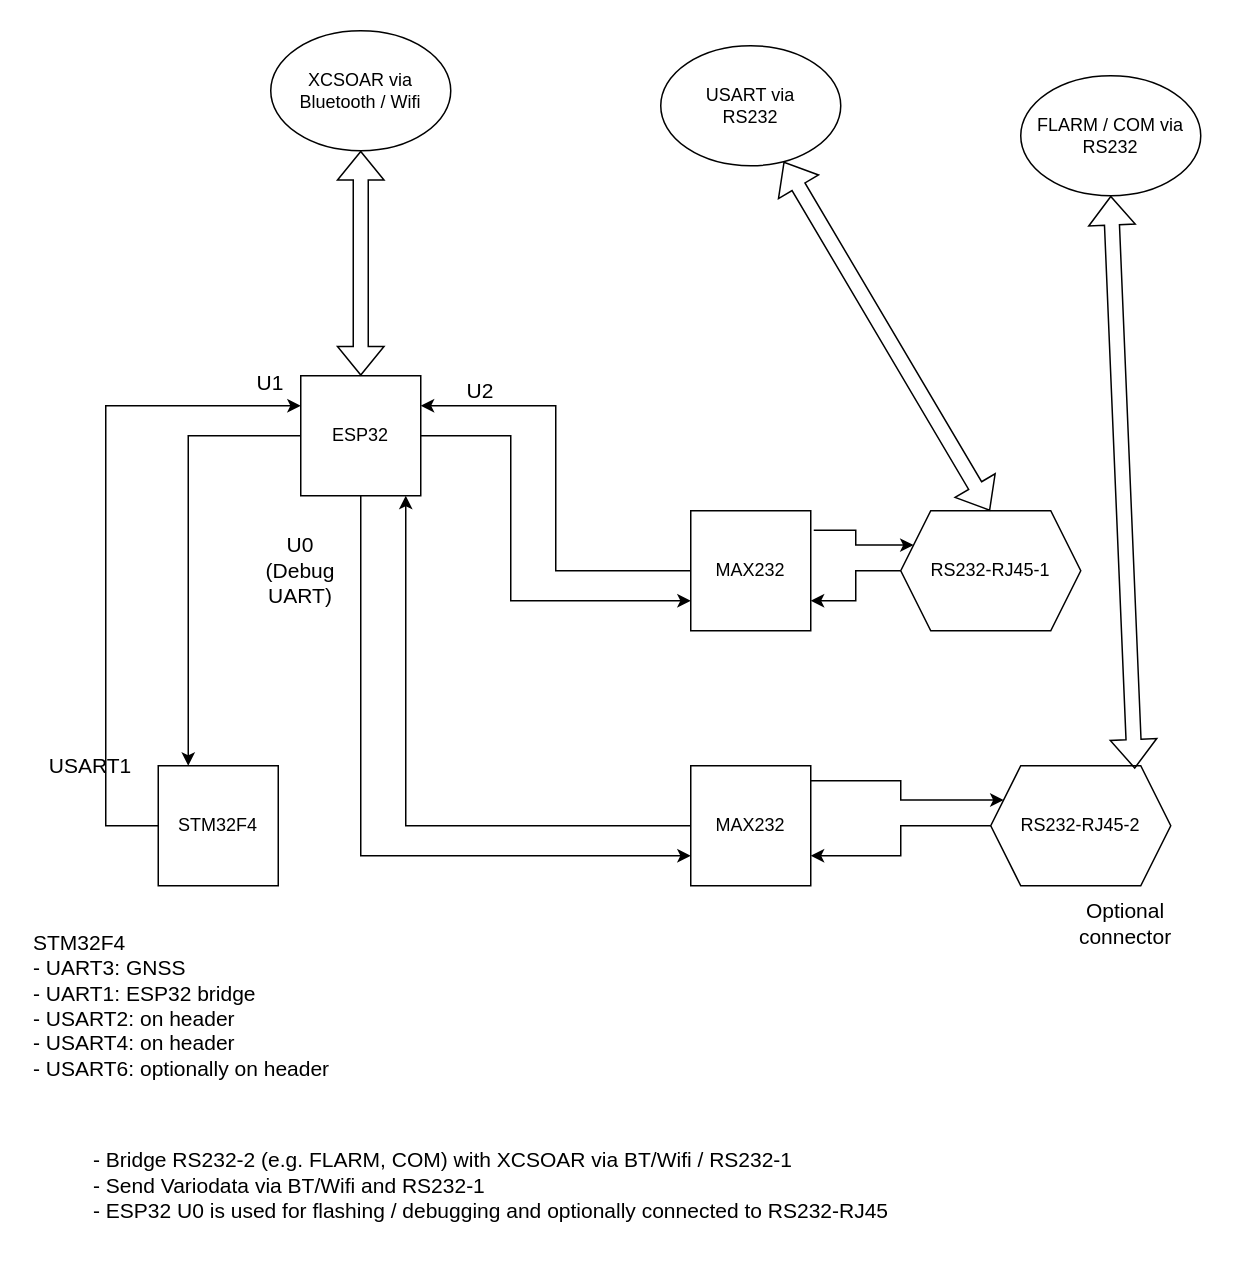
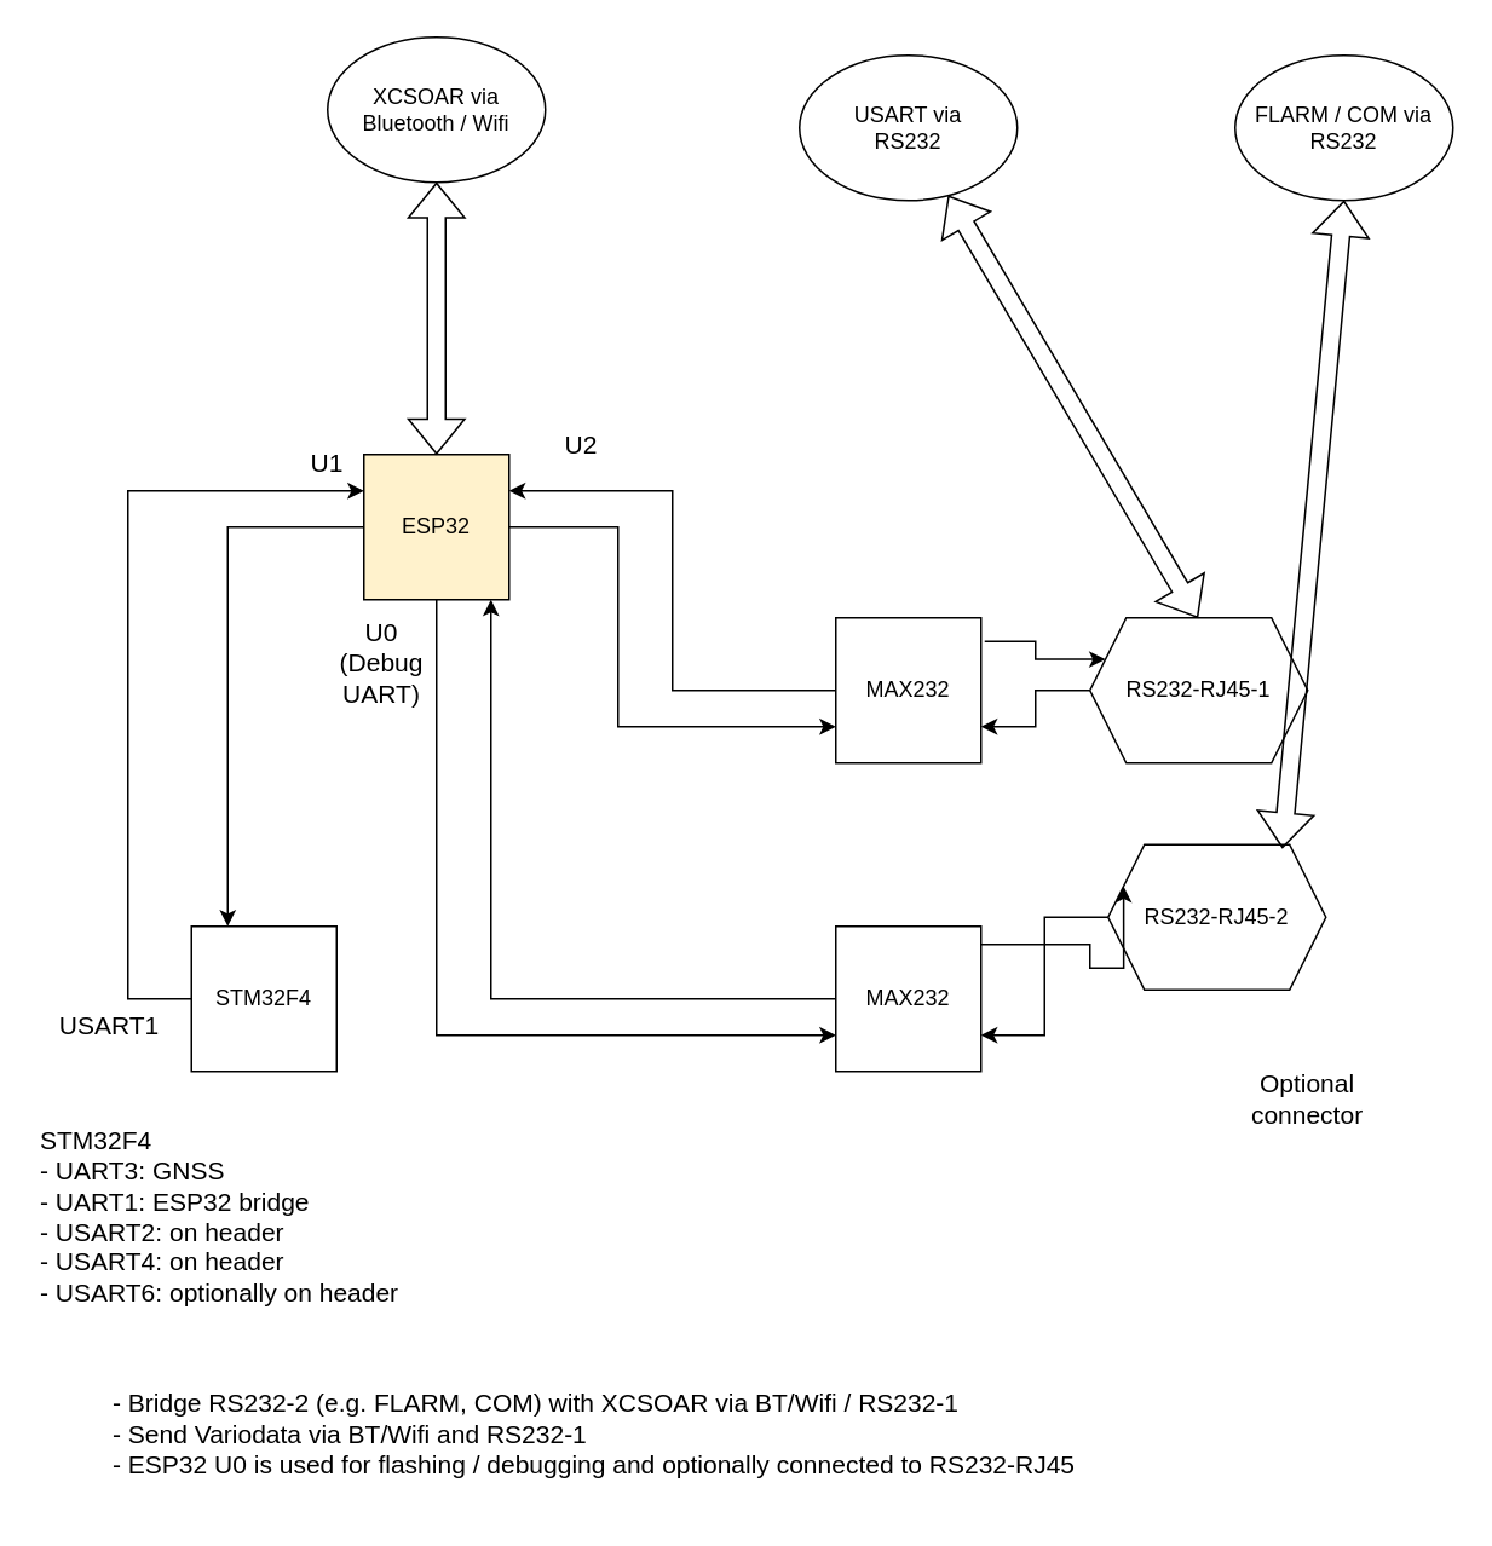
- <mxCell id="19" value="FLARM / COM via &lt;br&gt;&lt;div&gt;RS232&lt;/div&gt;" style="ellipse;whiteSpace=wrap;html=1;" vertex="1" parent="1"><mxGeometry x="680" y="50" width="120" height="80" as="geometry" /></mxCell>
+ <mxCell id="19" value="FLARM / COM via &lt;br&gt;&lt;div&gt;RS232&lt;/div&gt;" style="ellipse;whiteSpace=wrap;html=1;" vertex="1" parent="1"><mxGeometry x="680" y="30" width="120" height="80" as="geometry" /></mxCell>
- <mxCell id="26" value="U2" style="text;html=1;strokeColor=none;fillColor=none;align=center;verticalAlign=middle;whiteSpace=wrap;rounded=0;fontSize=14;" vertex="1" parent="1"><mxGeometry x="290" y="245" width="60" height="30" as="geometry" /></mxCell>
+ <mxCell id="26" value="U2" style="text;html=1;strokeColor=none;fillColor=none;align=center;verticalAlign=middle;whiteSpace=wrap;rounded=0;fontSize=14;" vertex="1" parent="1"><mxGeometry x="290" y="230" width="60" height="30" as="geometry" /></mxCell>
- <mxCell id="6" value="ESP32" style="whiteSpace=wrap;html=1;aspect=fixed;" vertex="1" parent="1"><mxGeometry x="200" y="250" width="80" height="80" as="geometry" /></mxCell>
+ <mxCell id="6" value="ESP32" style="whiteSpace=wrap;html=1;aspect=fixed;fillColor=#fff2cc;" vertex="1" parent="1"><mxGeometry x="200" y="250" width="80" height="80" as="geometry" /></mxCell>
- <mxCell id="25" value="U0 (Debug UART)" style="text;html=1;strokeColor=none;fillColor=none;align=center;verticalAlign=middle;whiteSpace=wrap;rounded=0;fontSize=14;" vertex="1" parent="1"><mxGeometry x="170" y="365" width="60" height="30" as="geometry" /></mxCell>
+ <mxCell id="25" value="U0 (Debug UART)" style="text;html=1;strokeColor=none;fillColor=none;align=center;verticalAlign=middle;whiteSpace=wrap;rounded=0;fontSize=14;" vertex="1" parent="1"><mxGeometry x="180" y="350" width="60" height="30" as="geometry" /></mxCell>
- <mxCell id="28" value="&lt;div&gt;USART1&lt;/div&gt;" style="text;html=1;strokeColor=none;fillColor=none;align=center;verticalAlign=middle;whiteSpace=wrap;rounded=0;fontSize=14;" vertex="1" parent="1"><mxGeometry x="30" y="495" width="60" height="30" as="geometry" /></mxCell>
+ <mxCell id="28" value="&lt;div&gt;USART1&lt;/div&gt;" style="text;html=1;strokeColor=none;fillColor=none;align=center;verticalAlign=middle;whiteSpace=wrap;rounded=0;fontSize=14;" vertex="1" parent="1"><mxGeometry x="30" y="550" width="60" height="30" as="geometry" /></mxCell>
- <mxCell id="18" value="RS232-RJ45-2" style="shape=hexagon;perimeter=hexagonPerimeter2;whiteSpace=wrap;html=1;fixedSize=1;" vertex="1" parent="1"><mxGeometry x="660" y="510" width="120" height="80" as="geometry" /></mxCell>
+ <mxCell id="18" value="RS232-RJ45-2" style="shape=hexagon;perimeter=hexagonPerimeter2;whiteSpace=wrap;html=1;fixedSize=1;" vertex="1" parent="1"><mxGeometry x="610" y="465" width="120" height="80" as="geometry" /></mxCell>
- <mxCell id="29" value="Optional connector" style="text;html=1;strokeColor=none;fillColor=none;align=center;verticalAlign=middle;whiteSpace=wrap;rounded=0;fontSize=14;" vertex="1" parent="1"><mxGeometry x="720" y="600" width="60" height="30" as="geometry" /></mxCell>
+ <mxCell id="29" value="Optional connector" style="text;html=1;strokeColor=none;fillColor=none;align=center;verticalAlign=middle;whiteSpace=wrap;rounded=0;fontSize=14;" vertex="1" parent="1"><mxGeometry x="690" y="590" width="60" height="30" as="geometry" /></mxCell>
